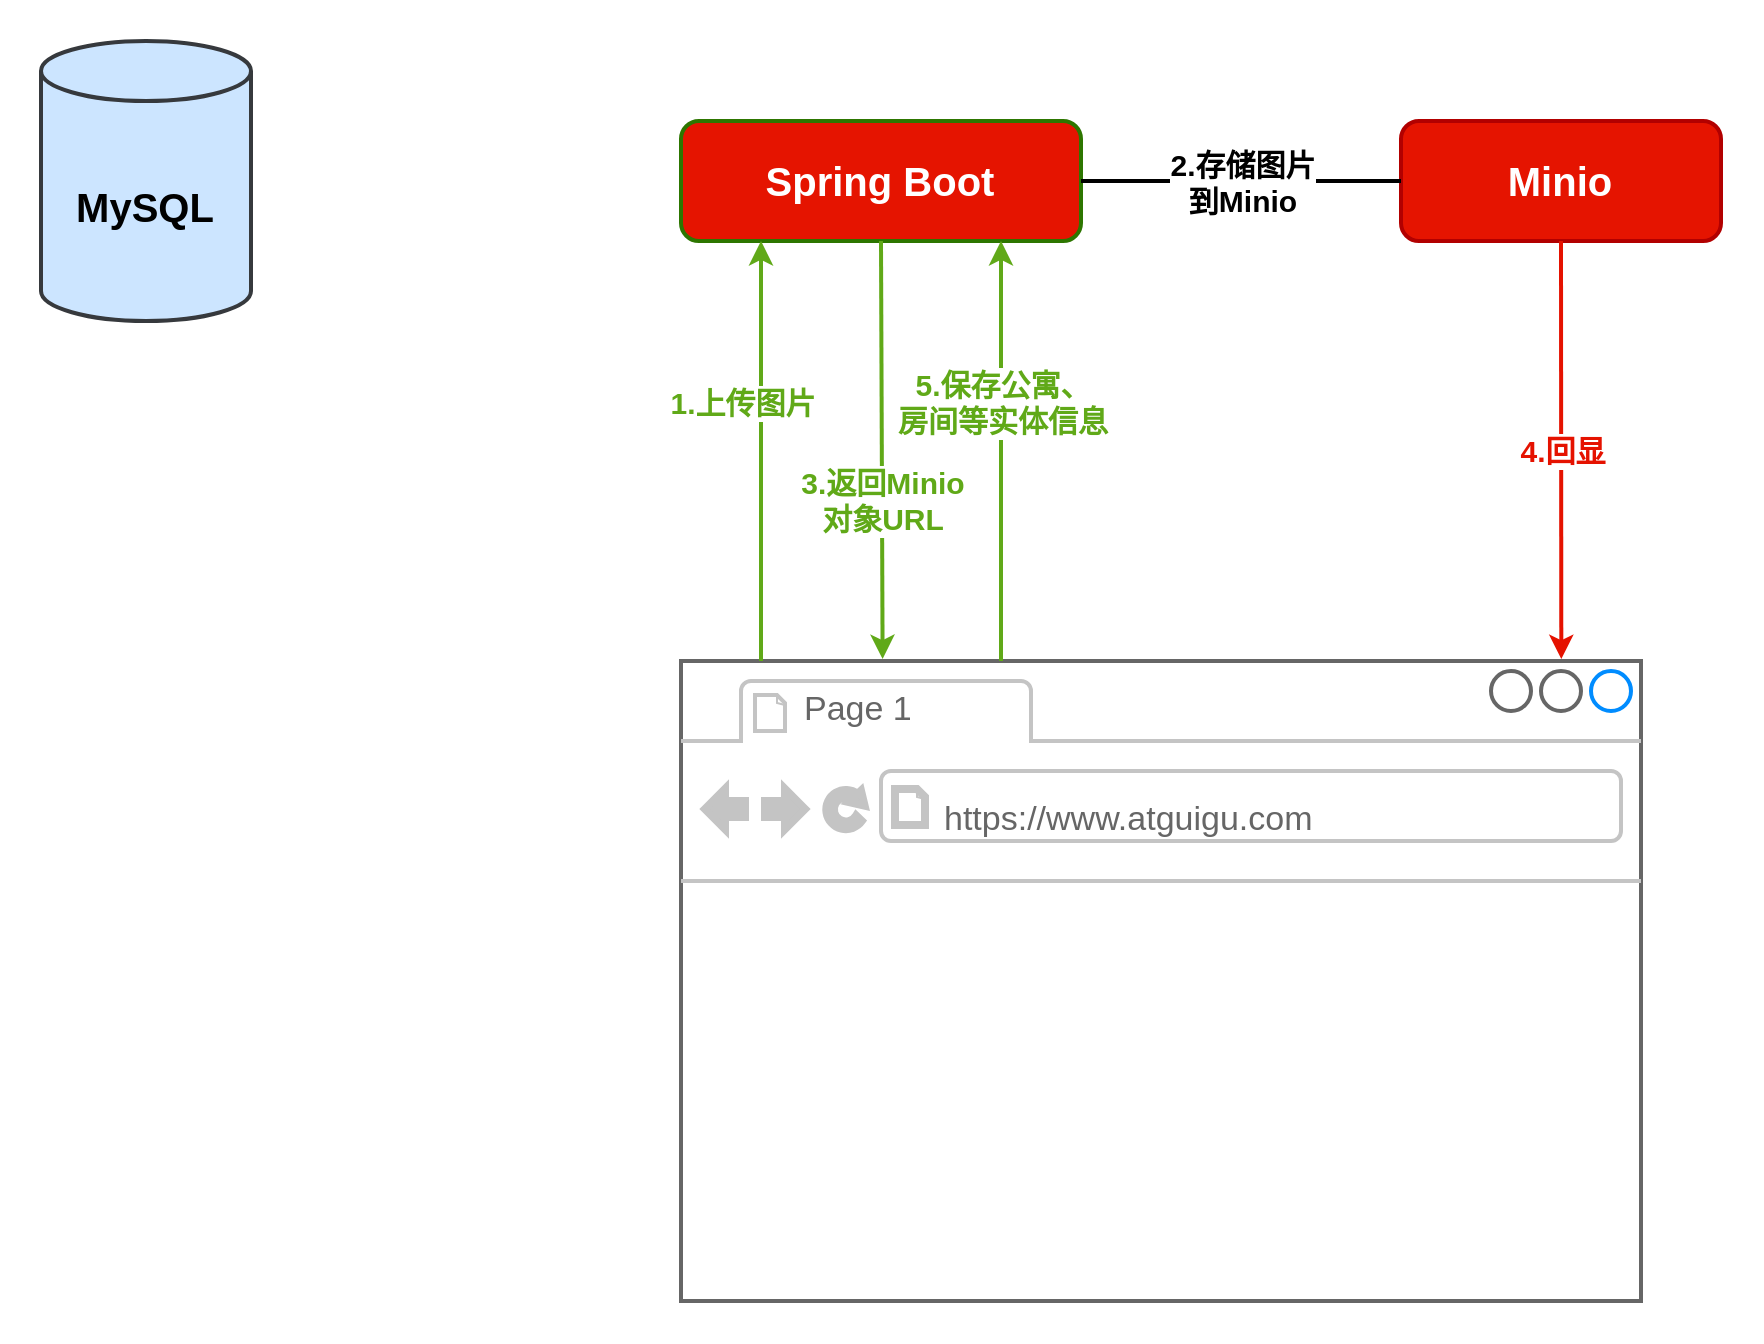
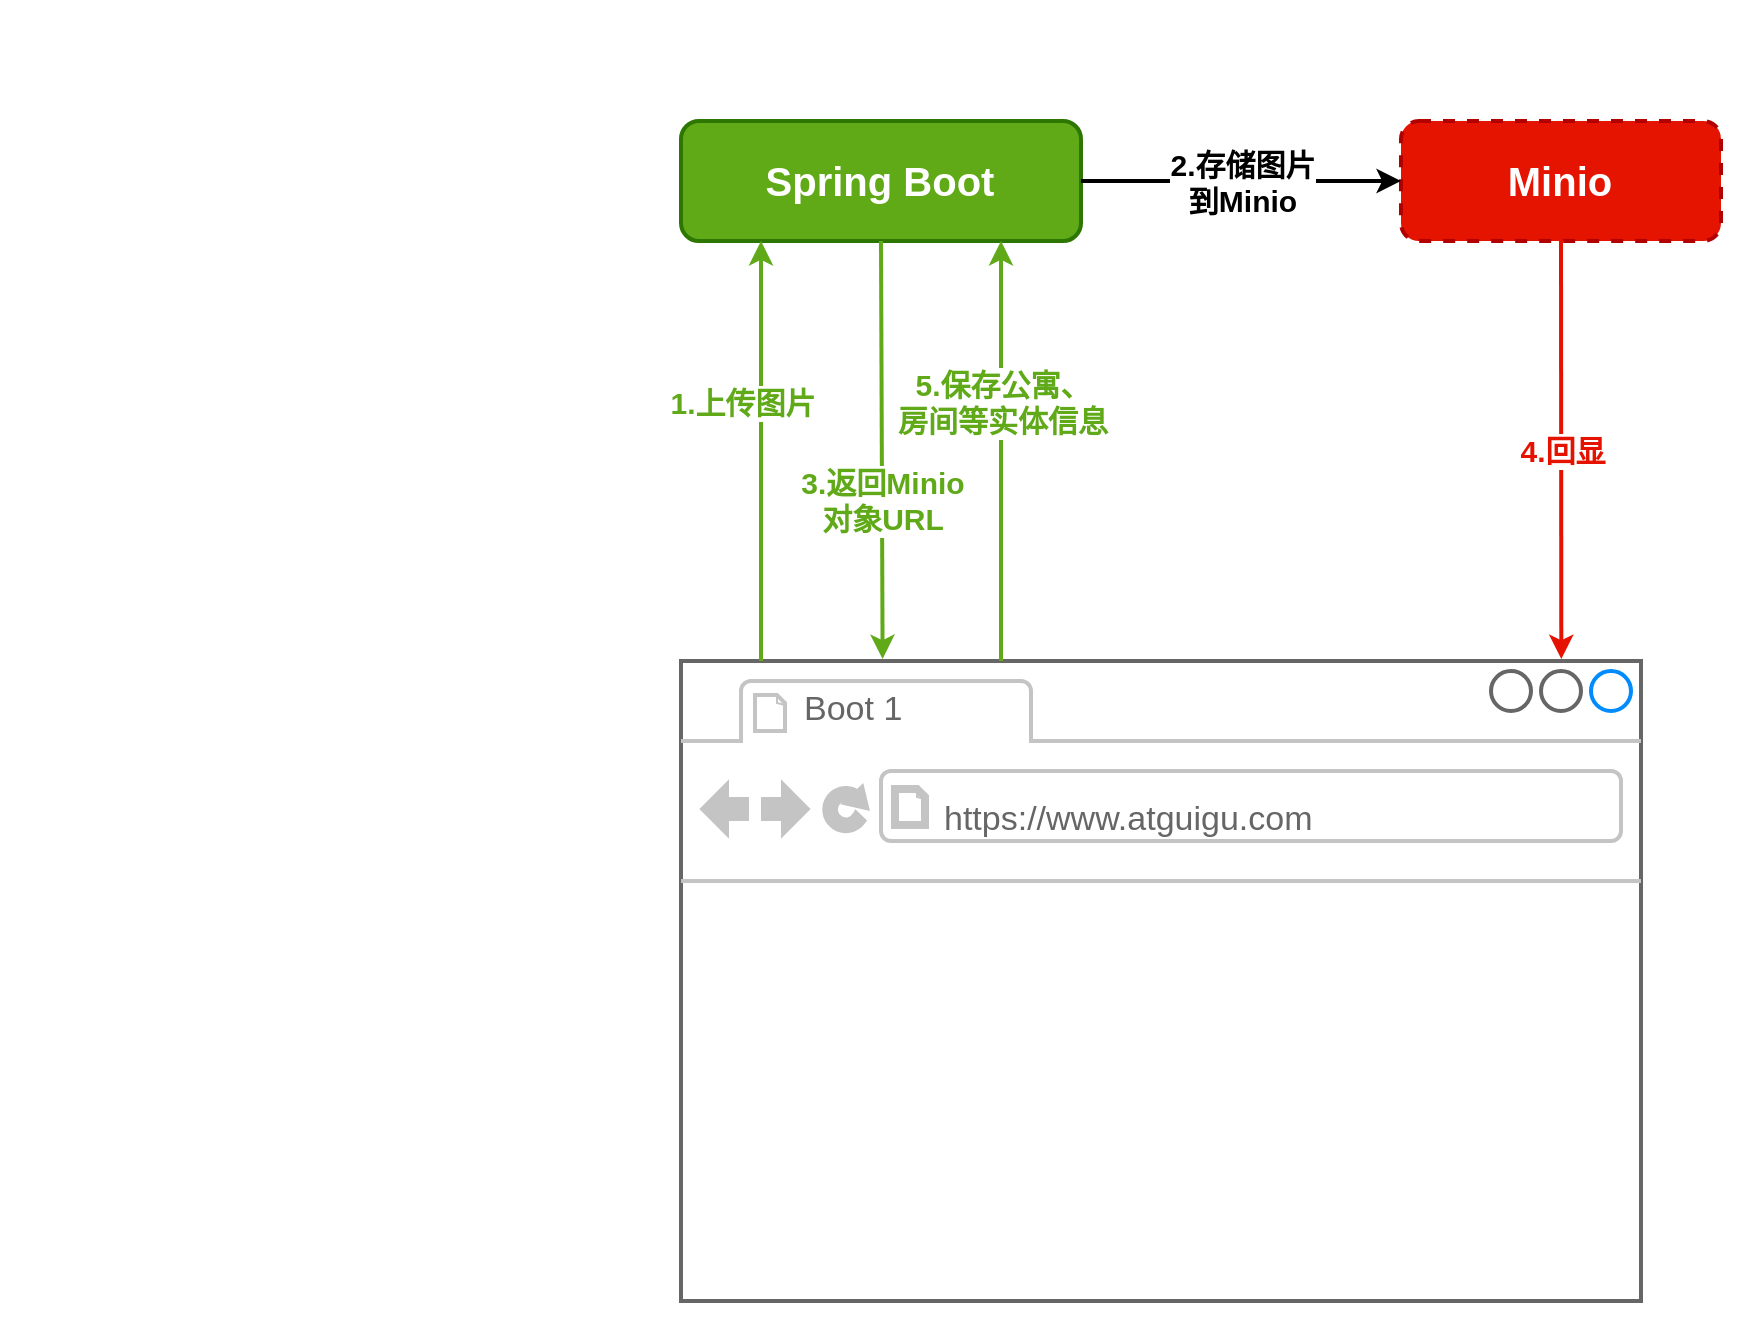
- <mxCell id="15" value="MySQL" style="shape=cylinder3;whiteSpace=wrap;html=1;boundedLbl=1;backgroundOutline=1;size=15;fontStyle=1;strokeWidth=2;fillColor=#cce5ff;strokeColor=#36393d;fontSize=20;" vertex="1" parent="1"><mxGeometry x="20" y="20" width="105" height="140" as="geometry" /></mxCell>
- <mxCell id="5" value="Spring Boot" style="rounded=1;whiteSpace=wrap;html=1;fontSize=20;fontStyle=1;fillColor=#e51400;fontColor=#ffffff;strokeColor=#2D7600;strokeWidth=2;" vertex="1" parent="1"><mxGeometry x="340" y="60" width="200" height="60" as="geometry" /></mxCell>
+ <mxCell id="5" value="Spring Boot" style="rounded=1;whiteSpace=wrap;html=1;fontSize=20;fontStyle=1;fillColor=#60a917;fontColor=#ffffff;strokeColor=#2D7600;strokeWidth=2;" vertex="1" parent="1"><mxGeometry x="340" y="60" width="200" height="60" as="geometry" /></mxCell>
- <mxCell id="11" value="" style="endArrow=none;html=1;rounded=0;exitX=1;exitY=0.5;exitDx=0;exitDy=0;strokeWidth=2;entryX=0;entryY=0.5;entryDx=0;entryDy=0;" edge="1" parent="1" source="5" target="6"><mxGeometry relative="1" as="geometry"><mxPoint x="895" y="130" as="sourcePoint" /><mxPoint x="677" y="331" as="targetPoint" /></mxGeometry></mxCell>
+ <mxCell id="11" value="" style="endArrow=classic;html=1;rounded=0;exitX=1;exitY=0.5;exitDx=0;exitDy=0;strokeWidth=2;entryX=0;entryY=0.5;entryDx=0;entryDy=0;" edge="1" parent="1" source="5" target="6"><mxGeometry relative="1" as="geometry"><mxPoint x="895" y="130" as="sourcePoint" /><mxPoint x="677" y="331" as="targetPoint" /></mxGeometry></mxCell>
- <mxCell id="6" value="Minio" style="rounded=1;whiteSpace=wrap;html=1;fontSize=20;fontStyle=1;fillColor=#e51400;fontColor=#ffffff;strokeColor=#B20000;strokeWidth=2;" vertex="1" parent="1"><mxGeometry x="700" y="60" width="160" height="60" as="geometry" /></mxCell>
+ <mxCell id="6" value="Minio" style="rounded=1;whiteSpace=wrap;html=1;fontSize=20;fontStyle=1;fillColor=#e51400;fontColor=#ffffff;strokeColor=#B20000;strokeWidth=2;dashed=1;" vertex="1" parent="1"><mxGeometry x="700" y="60" width="160" height="60" as="geometry" /></mxCell>
- <mxCell id="3" value="Page 1" style="strokeWidth=1;shadow=0;dashed=0;align=center;html=1;shape=mxgraph.mockup.containers.anchor;fontSize=17;fontColor=#666666;align=left;whiteSpace=wrap;" vertex="1" parent="2"><mxGeometry x="60" y="12" width="110" height="26" as="geometry" /></mxCell>
+ <mxCell id="3" value="Boot 1" style="strokeWidth=1;shadow=0;dashed=0;align=center;html=1;shape=mxgraph.mockup.containers.anchor;fontSize=17;fontColor=#666666;align=left;whiteSpace=wrap;" vertex="1" parent="2"><mxGeometry x="60" y="12" width="110" height="26" as="geometry" /></mxCell>
